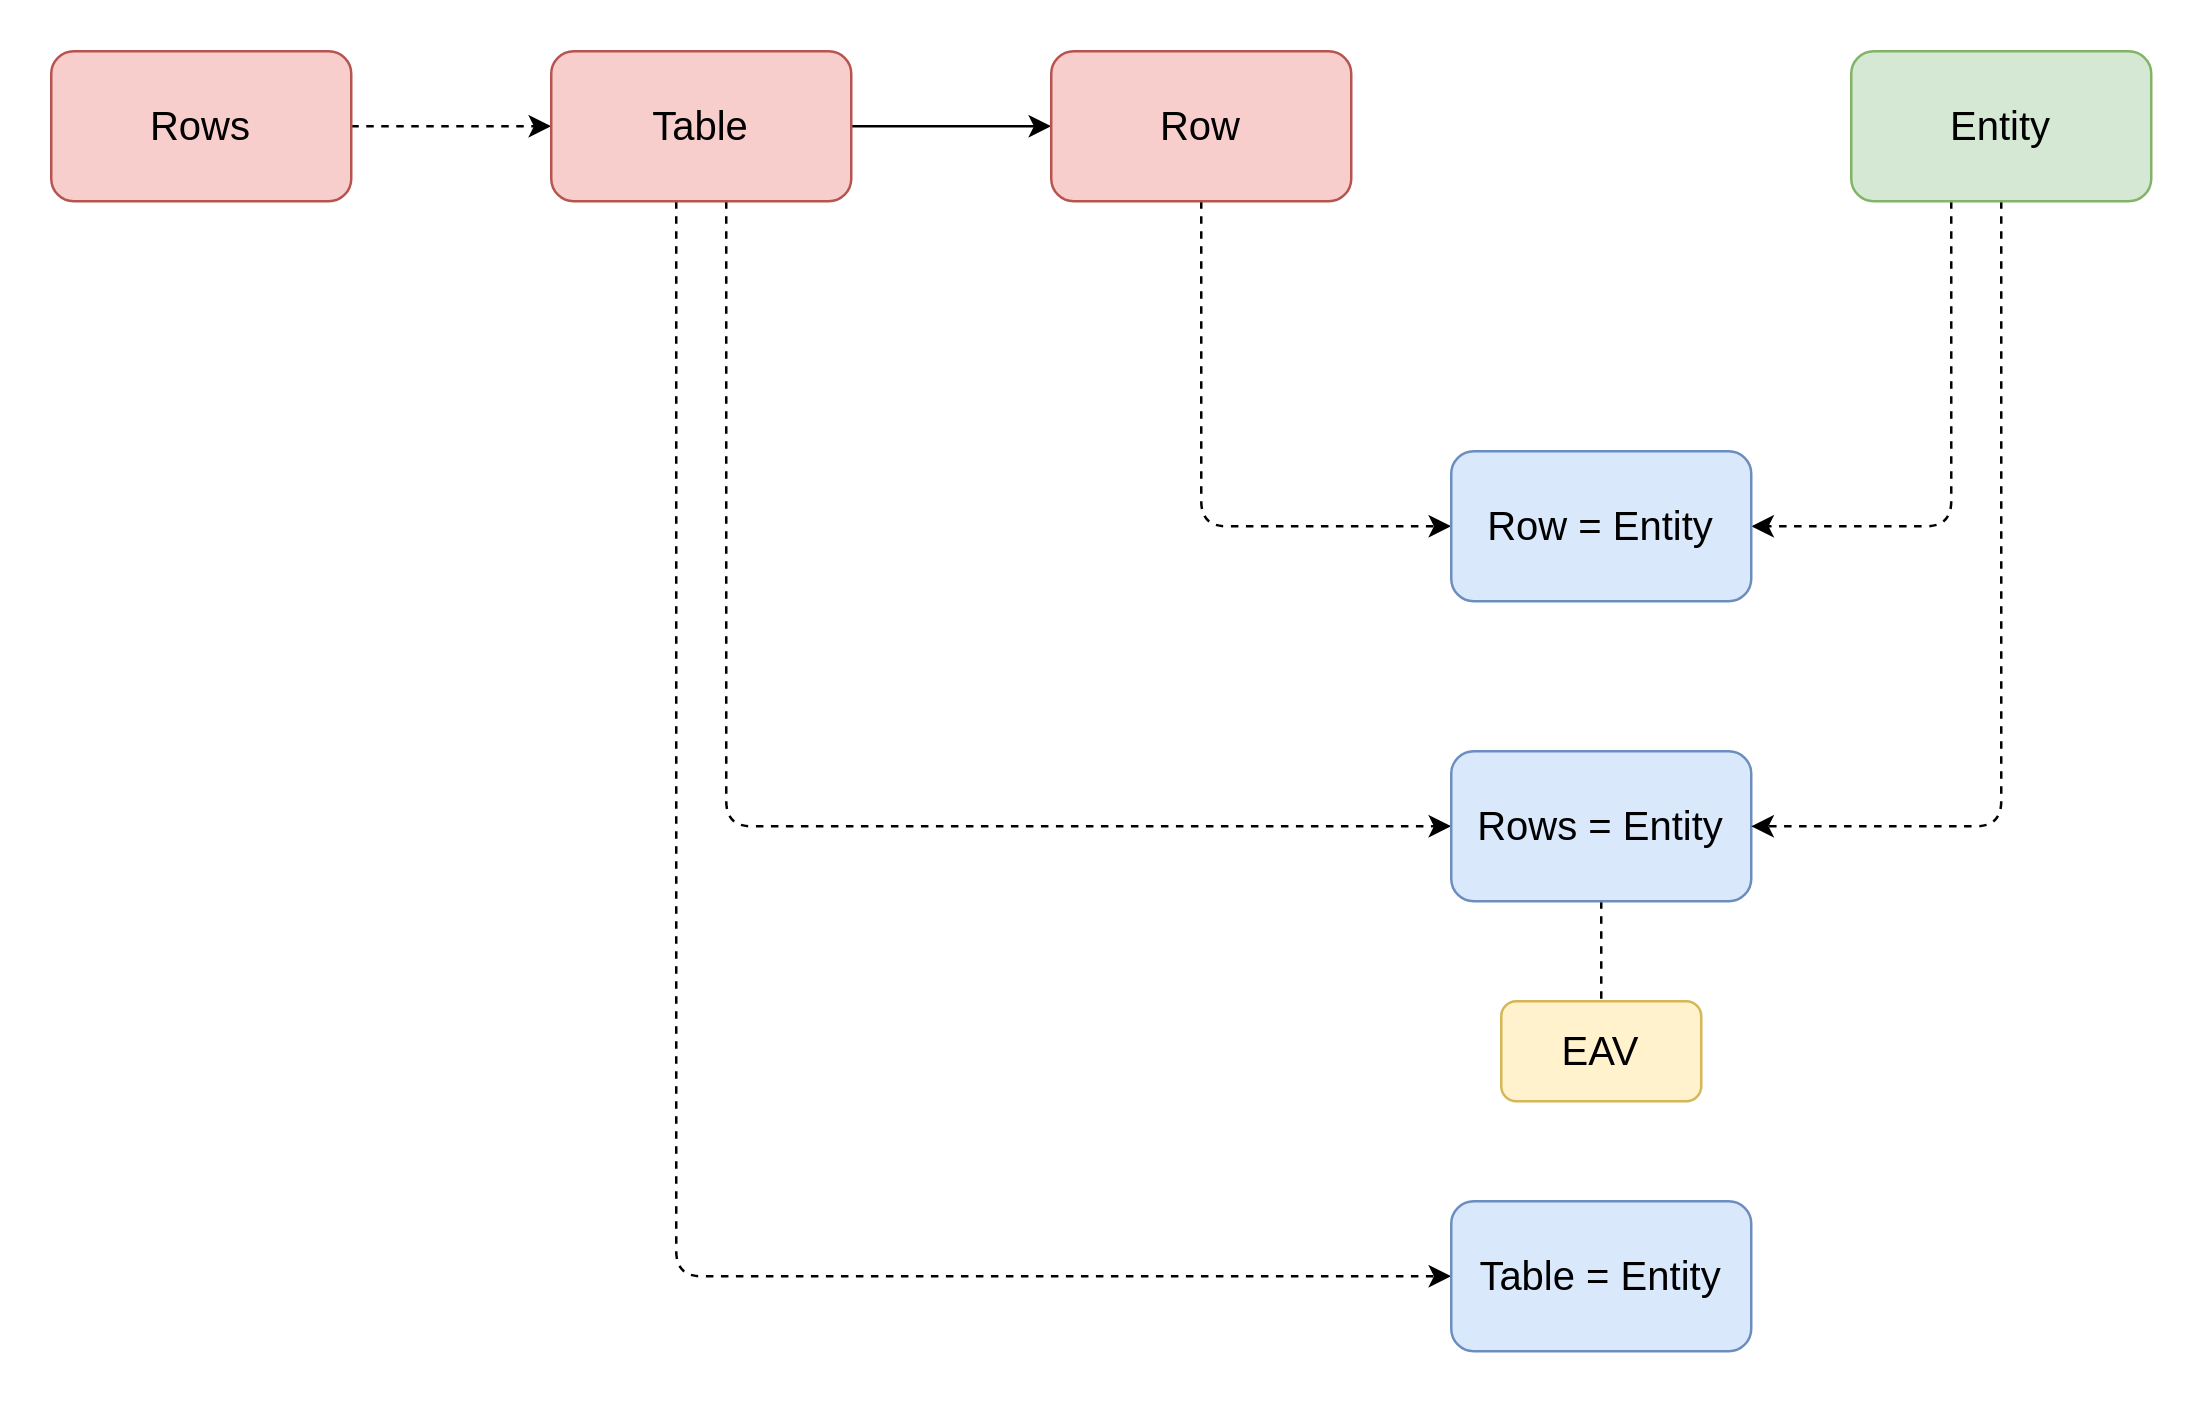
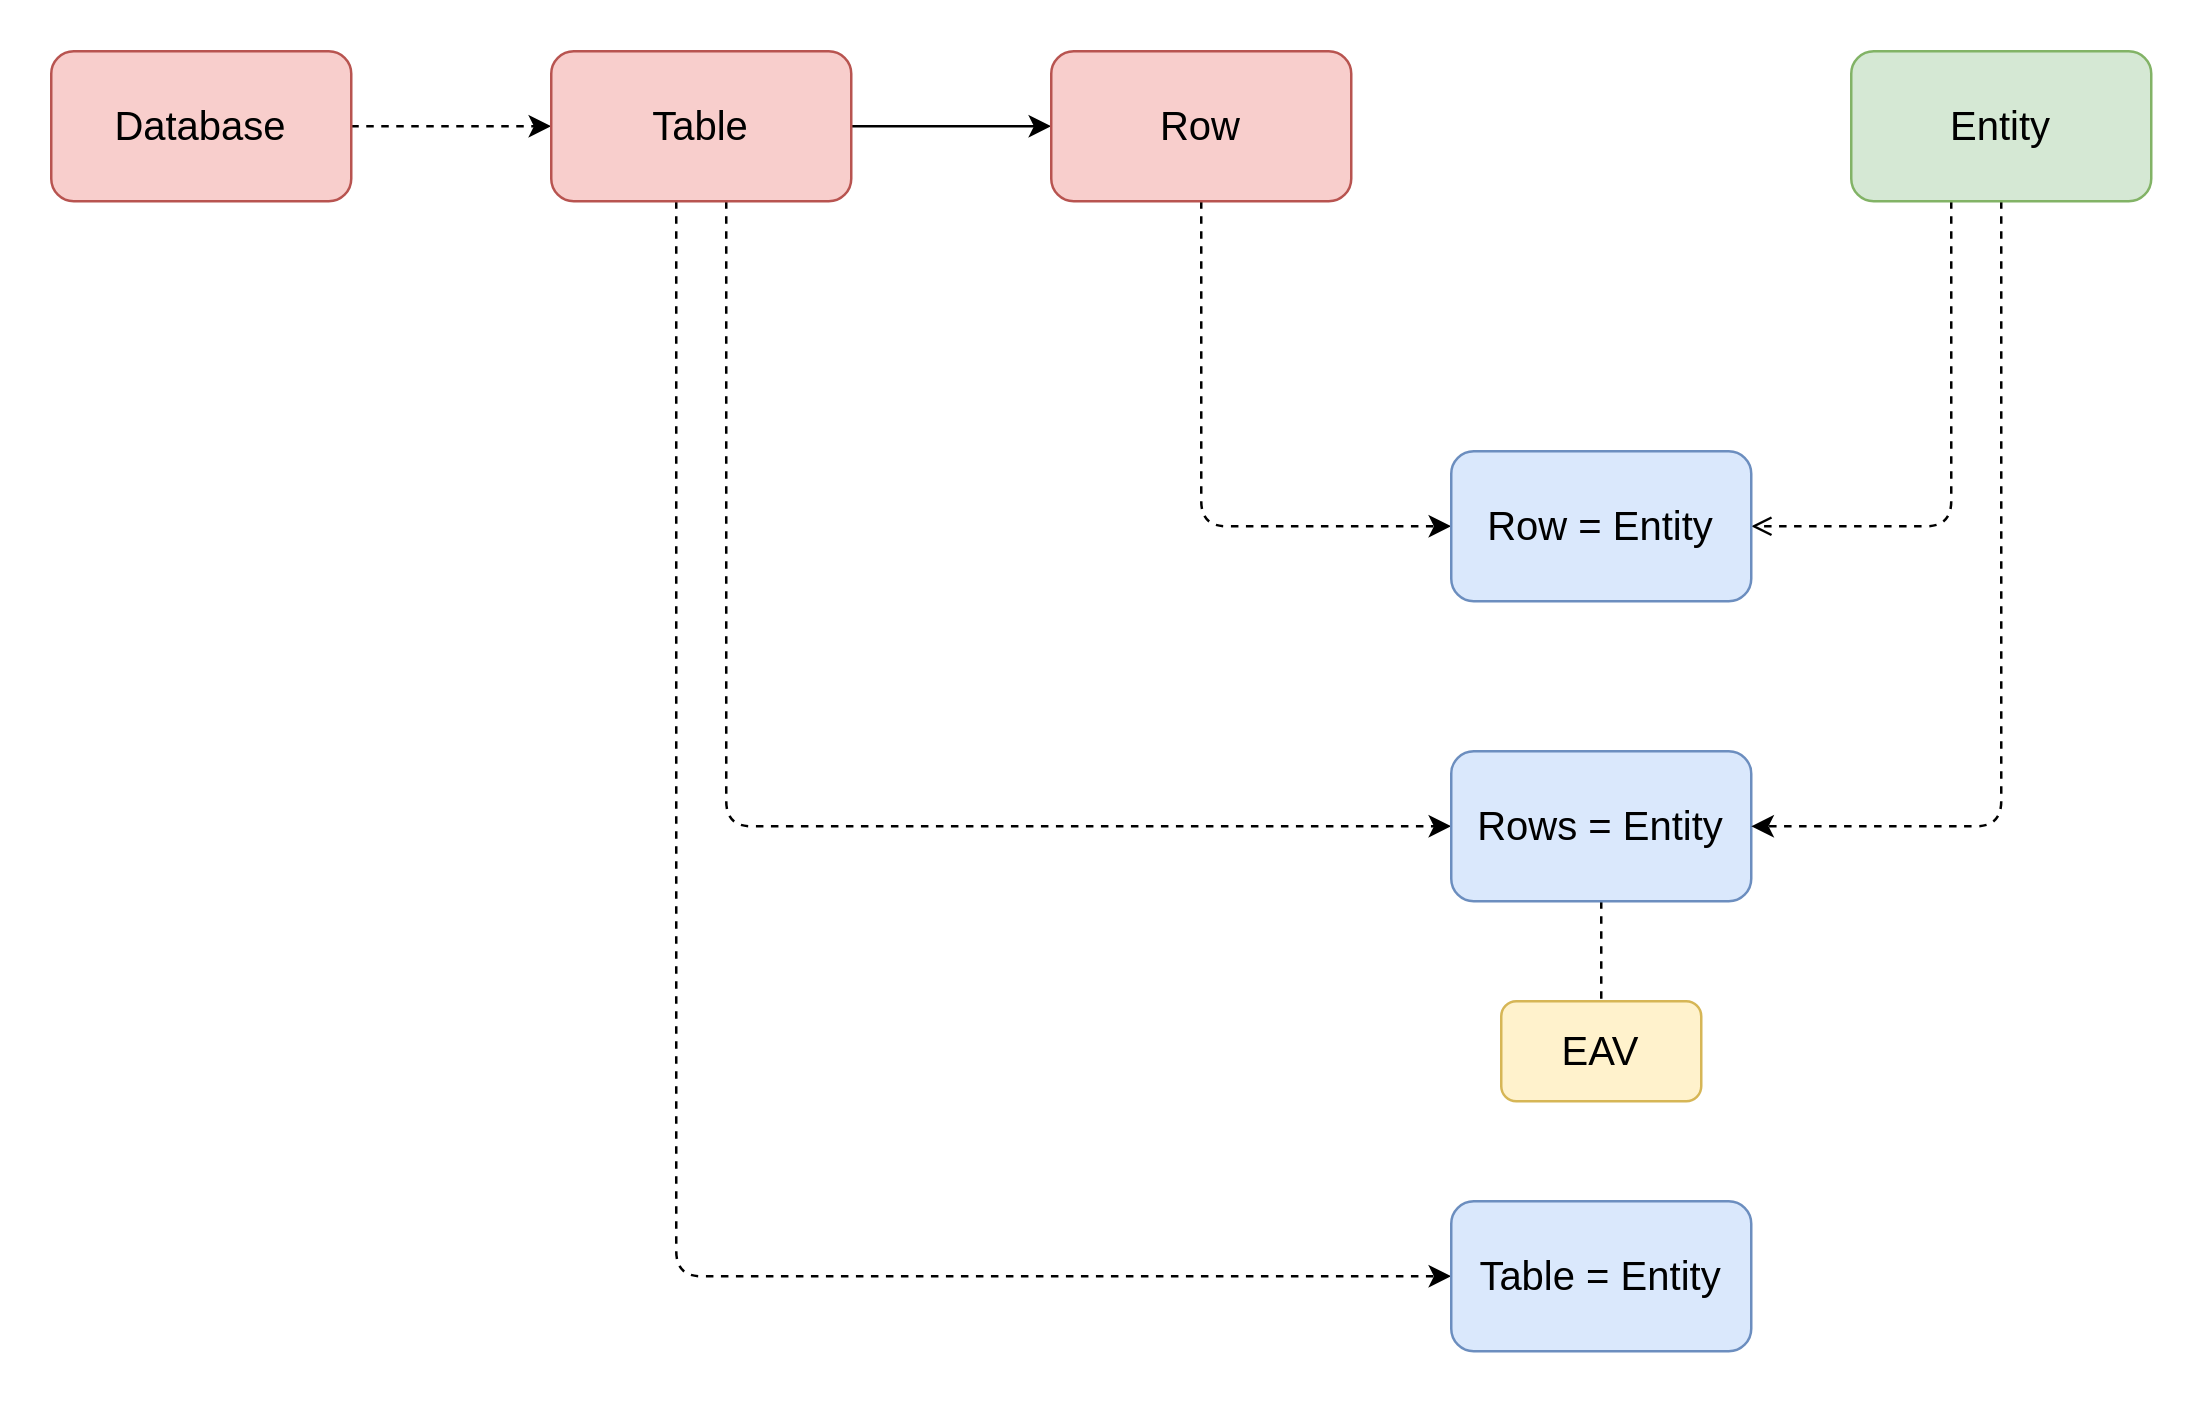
- <mxCell id="3" value="Rows" style="rounded=1;whiteSpace=wrap;html=1;fontSize=16;fillColor=#f8cecc;strokeColor=#b85450;" vertex="1" parent="1"><mxGeometry x="20" y="20" width="120" height="60" as="geometry" /></mxCell>
+ <mxCell id="3" value="Database" style="rounded=1;whiteSpace=wrap;html=1;fontSize=16;fillColor=#f8cecc;strokeColor=#b85450;" vertex="1" parent="1"><mxGeometry x="20" y="20" width="120" height="60" as="geometry" /></mxCell>
- <mxCell id="13" style="edgeStyle=orthogonalEdgeStyle;rounded=1;orthogonalLoop=1;jettySize=auto;html=1;fontSize=16;dashed=1;" edge="1" parent="1" source="15" target="16"><mxGeometry relative="1" as="geometry"><Array as="points"><mxPoint x="780" y="210" /></Array></mxGeometry></mxCell>
+ <mxCell id="13" style="edgeStyle=orthogonalEdgeStyle;rounded=1;orthogonalLoop=1;jettySize=auto;html=1;fontSize=16;dashed=1;endArrow=open;" edge="1" parent="1" source="15" target="16"><mxGeometry relative="1" as="geometry"><Array as="points"><mxPoint x="780" y="210" /></Array></mxGeometry></mxCell>
